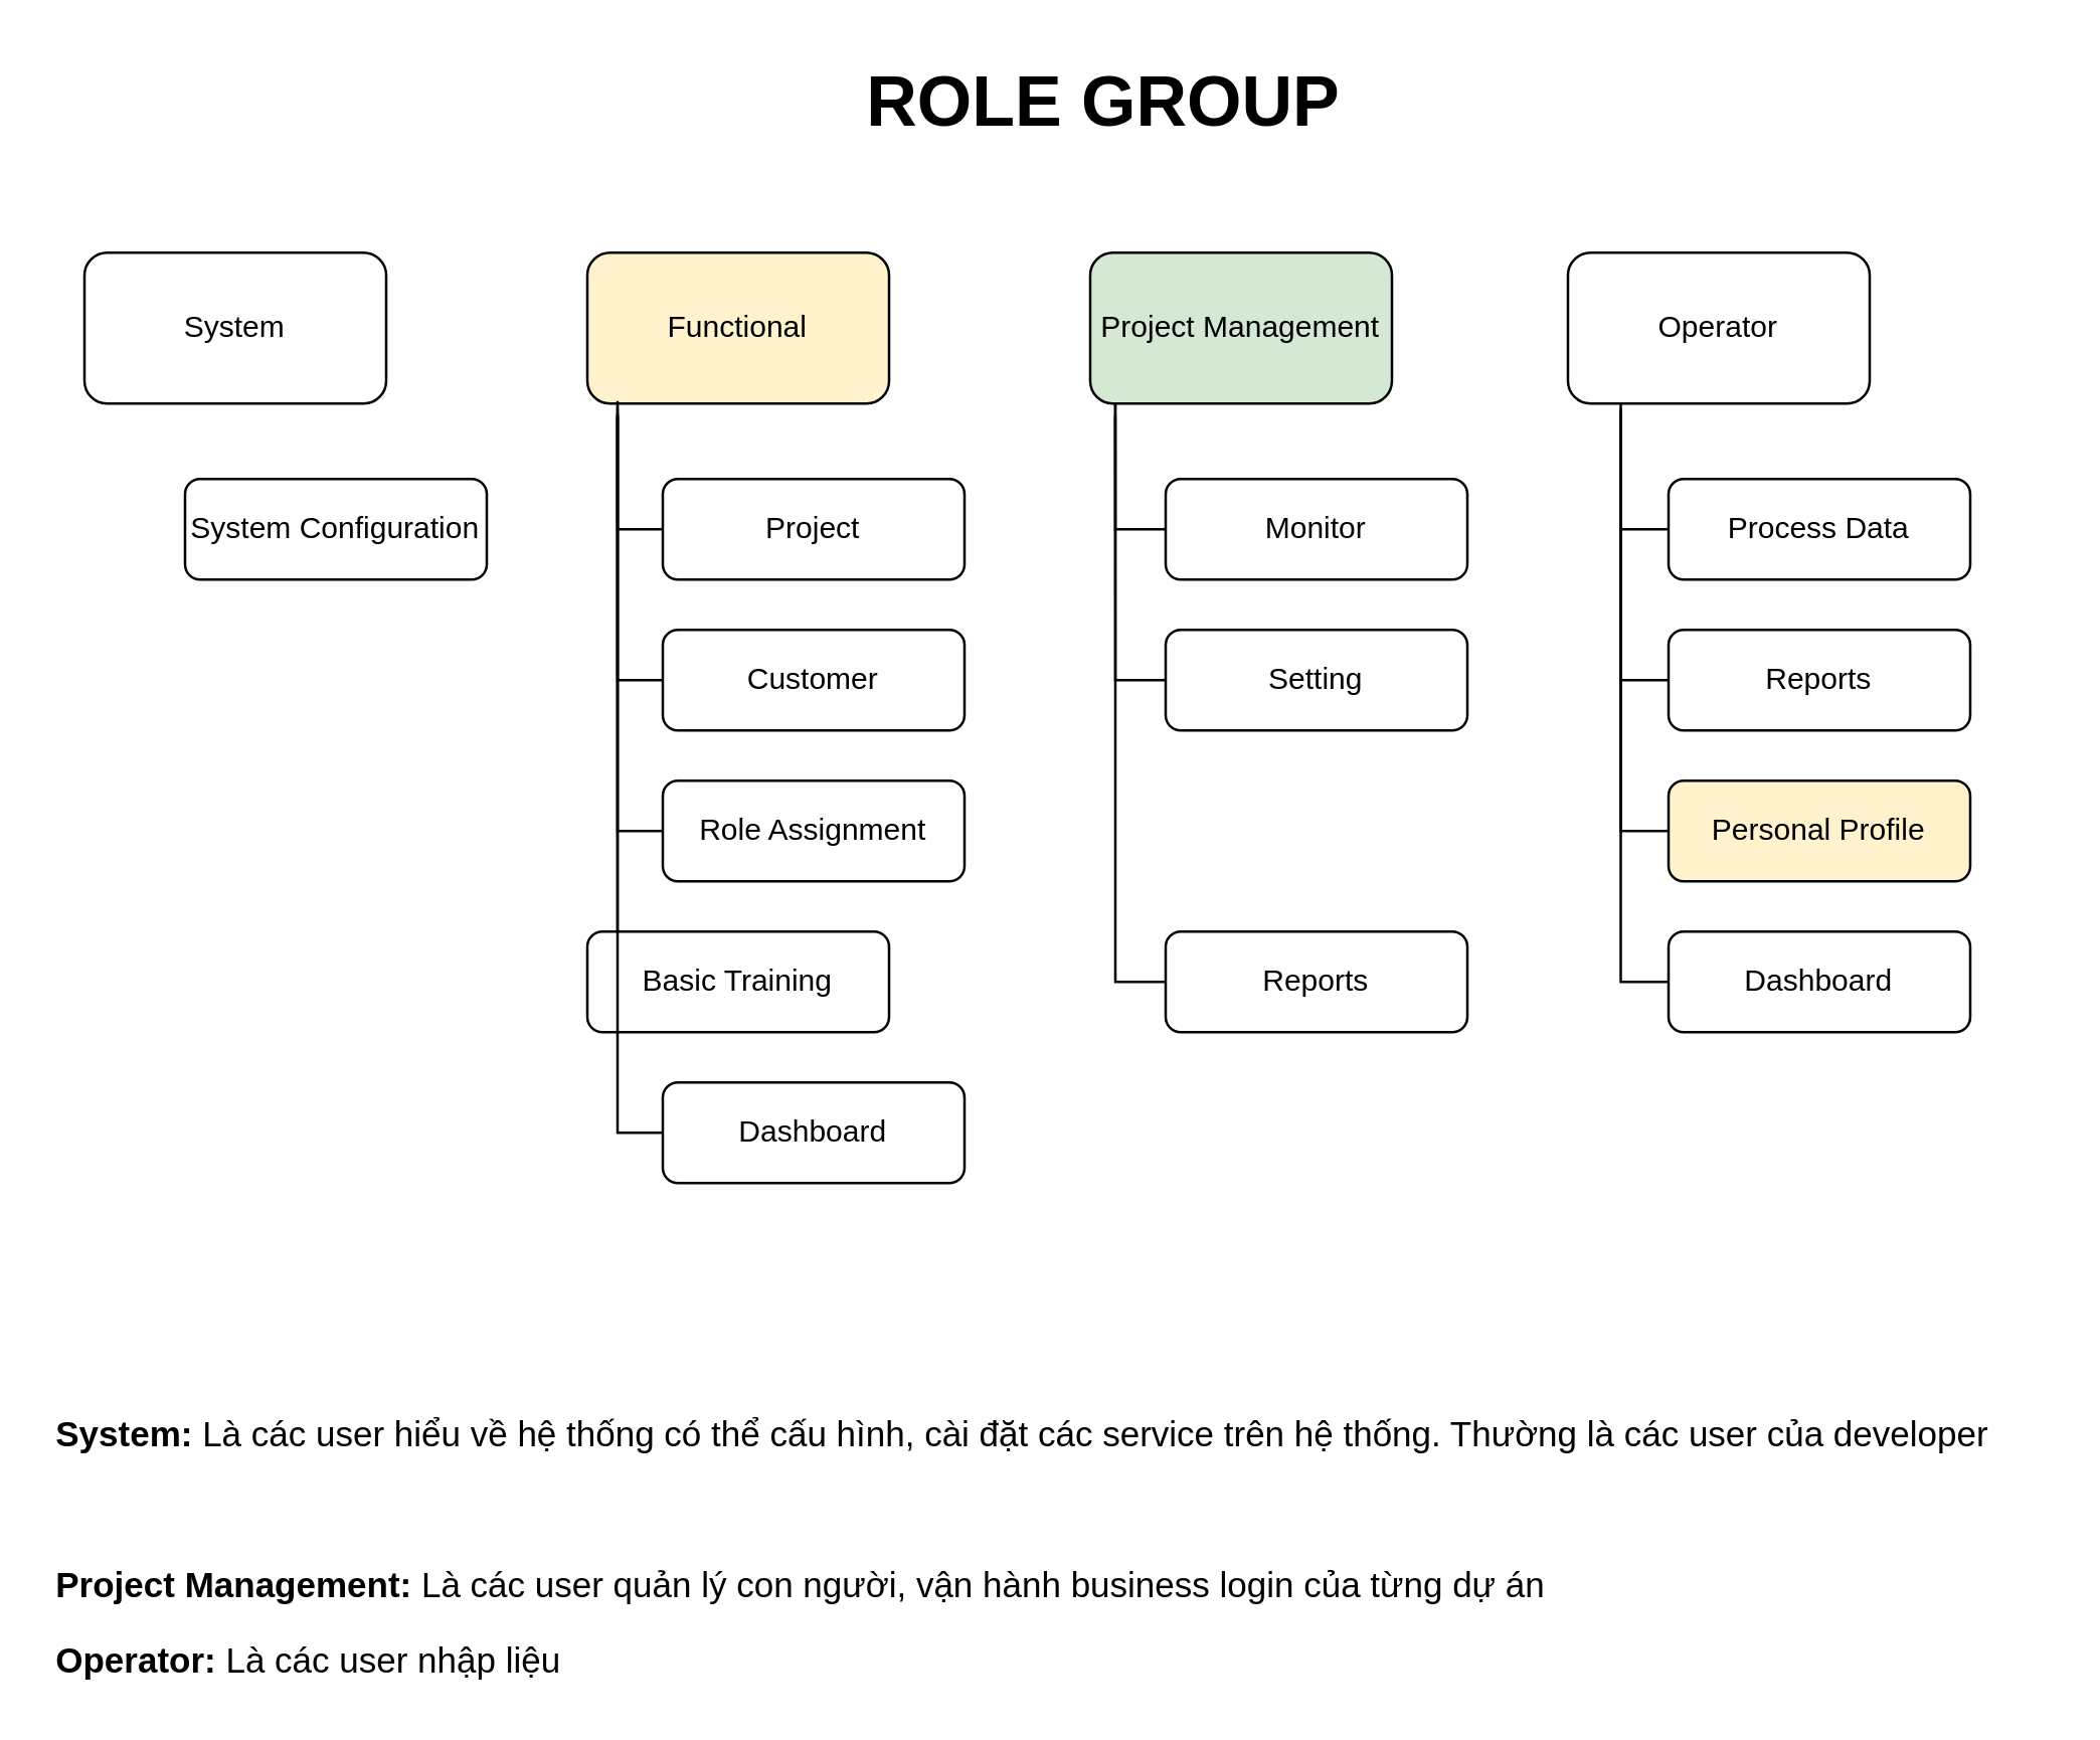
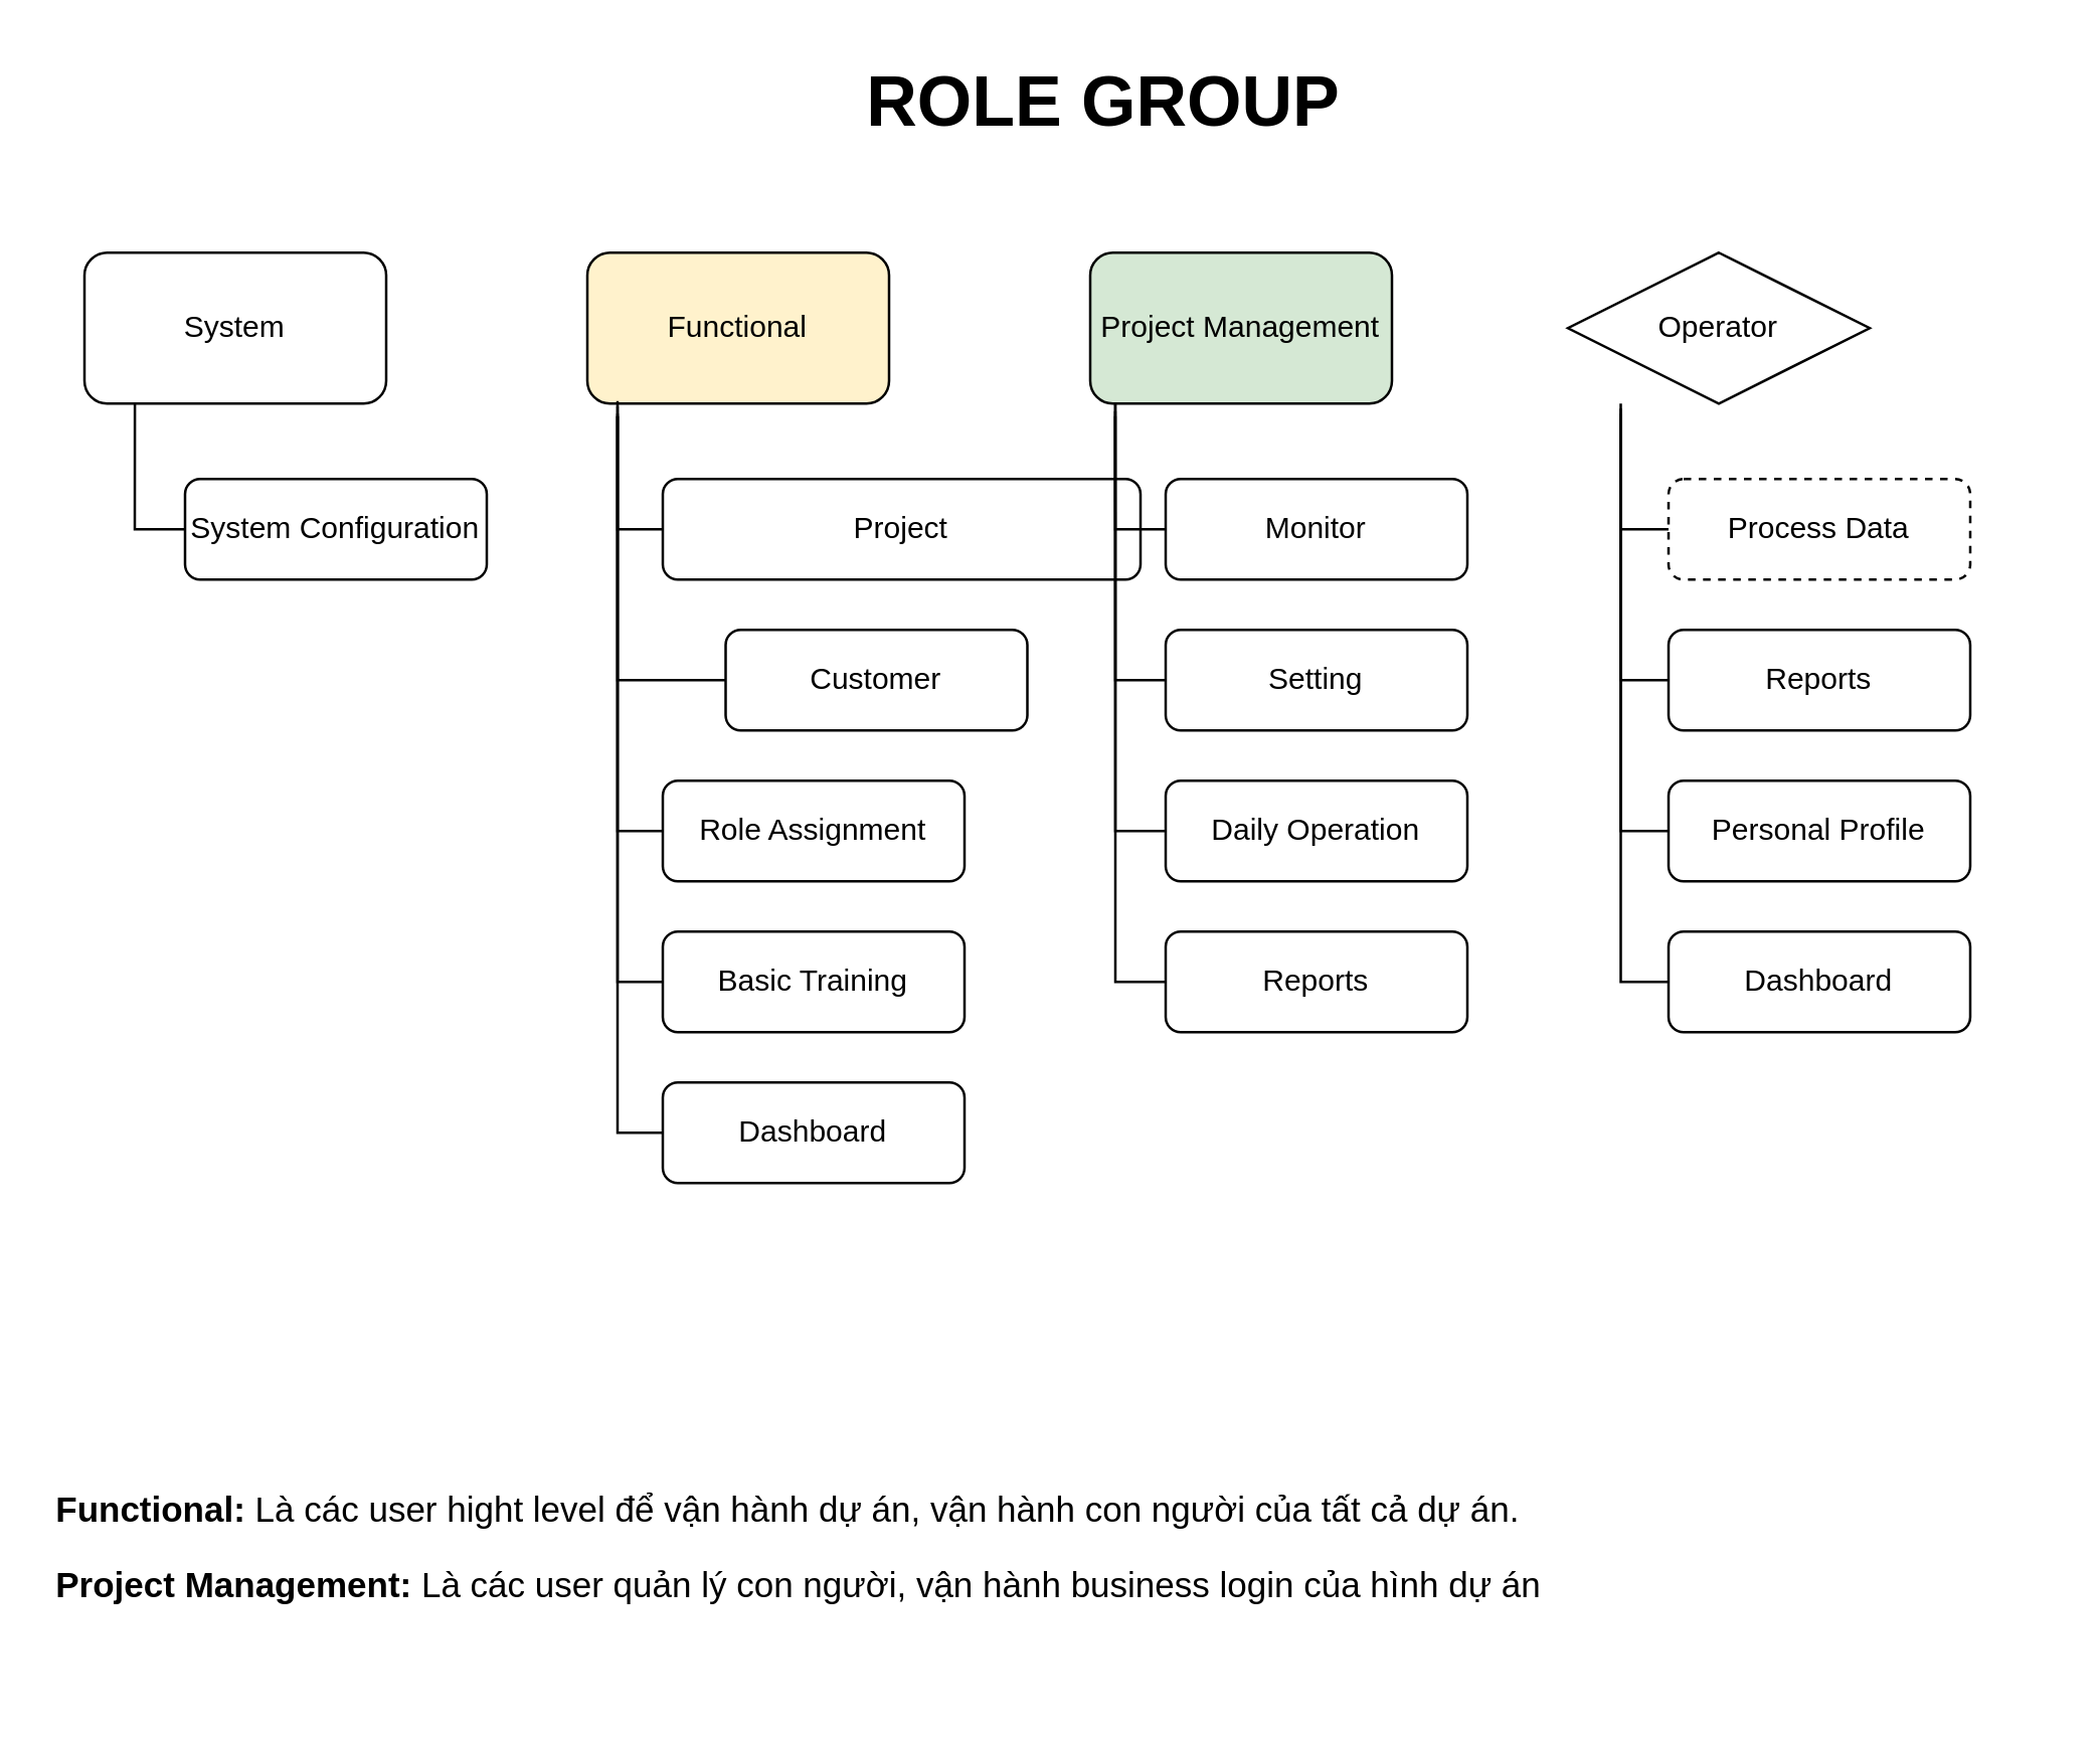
- <mxCell id="5" value="Operator" style="rounded=1;whiteSpace=wrap;html=1;" parent="1" vertex="1"><mxGeometry x="623" y="100" width="120" height="60" as="geometry" /></mxCell>
+ <mxCell id="5" value="Operator" style="rhombus;whiteSpace=wrap;html=1;" parent="1" vertex="1"><mxGeometry x="623" y="100" width="120" height="60" as="geometry" /></mxCell>
+ <mxCell id="6" style="edgeStyle=orthogonalEdgeStyle;rounded=0;orthogonalLoop=1;jettySize=auto;html=1;entryX=0.167;entryY=1;entryDx=0;entryDy=0;entryPerimeter=0;endArrow=none;endFill=0;" parent="1" source="7" target="2" edge="1"><mxGeometry relative="1" as="geometry"><Array as="points"><mxPoint x="53" y="210" /></Array></mxGeometry></mxCell>
- <mxCell id="9" value="Project" style="rounded=1;whiteSpace=wrap;html=1;" parent="1" vertex="1"><mxGeometry x="263" y="190" width="120" height="40" as="geometry" /></mxCell>
+ <mxCell id="9" value="Project" style="rounded=1;whiteSpace=wrap;html=1;" parent="1" vertex="1"><mxGeometry x="263" y="190" width="190" height="40" as="geometry" /></mxCell>
- <mxCell id="27" value="Process Data" style="rounded=1;whiteSpace=wrap;html=1;" parent="1" vertex="1"><mxGeometry x="663" y="190" width="120" height="40" as="geometry" /></mxCell>
+ <mxCell id="27" value="Process Data" style="rounded=1;whiteSpace=wrap;html=1;dashed=1;" parent="1" vertex="1"><mxGeometry x="663" y="190" width="120" height="40" as="geometry" /></mxCell>
- <mxCell id="11" value="Customer" style="rounded=1;whiteSpace=wrap;html=1;" parent="1" vertex="1"><mxGeometry x="263" y="250" width="120" height="40" as="geometry" /></mxCell>
+ <mxCell id="11" value="Customer" style="rounded=1;whiteSpace=wrap;html=1;" parent="1" vertex="1"><mxGeometry x="288" y="250" width="120" height="40" as="geometry" /></mxCell>
+ <mxCell id="22" style="edgeStyle=orthogonalEdgeStyle;rounded=0;orthogonalLoop=1;jettySize=auto;html=1;endArrow=none;endFill=0;entryX=0.083;entryY=1.05;entryDx=0;entryDy=0;entryPerimeter=0;" parent="1" source="23" target="4" edge="1"><mxGeometry relative="1" as="geometry"><mxPoint x="443" y="160" as="targetPoint" /><Array as="points"><mxPoint x="443" y="330" /></Array></mxGeometry></mxCell>
+ <mxCell id="23" value="Daily Operation" style="rounded=1;whiteSpace=wrap;html=1;" parent="1" vertex="1"><mxGeometry x="463" y="310" width="120" height="40" as="geometry" /></mxCell>
- <mxCell id="31" value="Personal Profile" style="rounded=1;whiteSpace=wrap;html=1;fillColor=#fff2cc;" parent="1" vertex="1"><mxGeometry x="663" y="310" width="120" height="40" as="geometry" /></mxCell>
+ <mxCell id="31" value="Personal Profile" style="rounded=1;whiteSpace=wrap;html=1;" parent="1" vertex="1"><mxGeometry x="663" y="310" width="120" height="40" as="geometry" /></mxCell>
- <mxCell id="15" value="Basic Training" style="rounded=1;whiteSpace=wrap;html=1;" parent="1" vertex="1"><mxGeometry x="233" y="370" width="120" height="40" as="geometry" /></mxCell>
+ <mxCell id="15" value="Basic Training" style="rounded=1;whiteSpace=wrap;html=1;" parent="1" vertex="1"><mxGeometry x="263" y="370" width="120" height="40" as="geometry" /></mxCell>
- <mxCell id="36" value="&lt;span style=&quot;font-size: 14px&quot;&gt;&lt;b&gt;System:&lt;/b&gt; Là các user hiểu về hệ thống có thể cấu hình, cài đặt các service trên hệ thống. Thường là các user của developer&lt;/span&gt;" style="text;html=1;align=left;verticalAlign=middle;resizable=0;points=[];autosize=1;fontSize=14;" parent="35" vertex="1"><mxGeometry x="-4.441e-16" width="790" height="20" as="geometry" /></mxCell>
+ <mxCell id="37" value="&lt;div&gt;&lt;b&gt;Functional:&lt;/b&gt;&lt;span&gt; Là các user hight level để vận hành dự án, vận hành con người của tất cả dự án.&lt;/span&gt;&lt;/div&gt;" style="text;html=1;align=left;verticalAlign=middle;resizable=0;points=[];autosize=1;fontSize=14;" parent="35" vertex="1"><mxGeometry y="30" width="600" height="20" as="geometry" /></mxCell>
- <mxCell id="38" value="&lt;b&gt;Project Management:&lt;/b&gt; Là các user quản lý con người, vận hành business login của từng dự án" style="text;html=1;align=left;verticalAlign=middle;resizable=0;points=[];autosize=1;fontSize=14;" parent="35" vertex="1"><mxGeometry y="60" width="610" height="20" as="geometry" /></mxCell>
+ <mxCell id="38" value="&lt;b&gt;Project Management:&lt;/b&gt; Là các user quản lý con người, vận hành business login của hình dự án" style="text;html=1;align=left;verticalAlign=middle;resizable=0;points=[];autosize=1;fontSize=14;" parent="35" vertex="1"><mxGeometry y="60" width="610" height="20" as="geometry" /></mxCell>
- <mxCell id="39" value="&lt;b&gt;Operator:&lt;/b&gt;&amp;nbsp;Là các user nhập liệu" style="text;html=1;align=left;verticalAlign=middle;resizable=0;points=[];autosize=1;fontSize=14;" parent="35" vertex="1"><mxGeometry x="-4.441e-16" y="90" width="220" height="20" as="geometry" /></mxCell>
